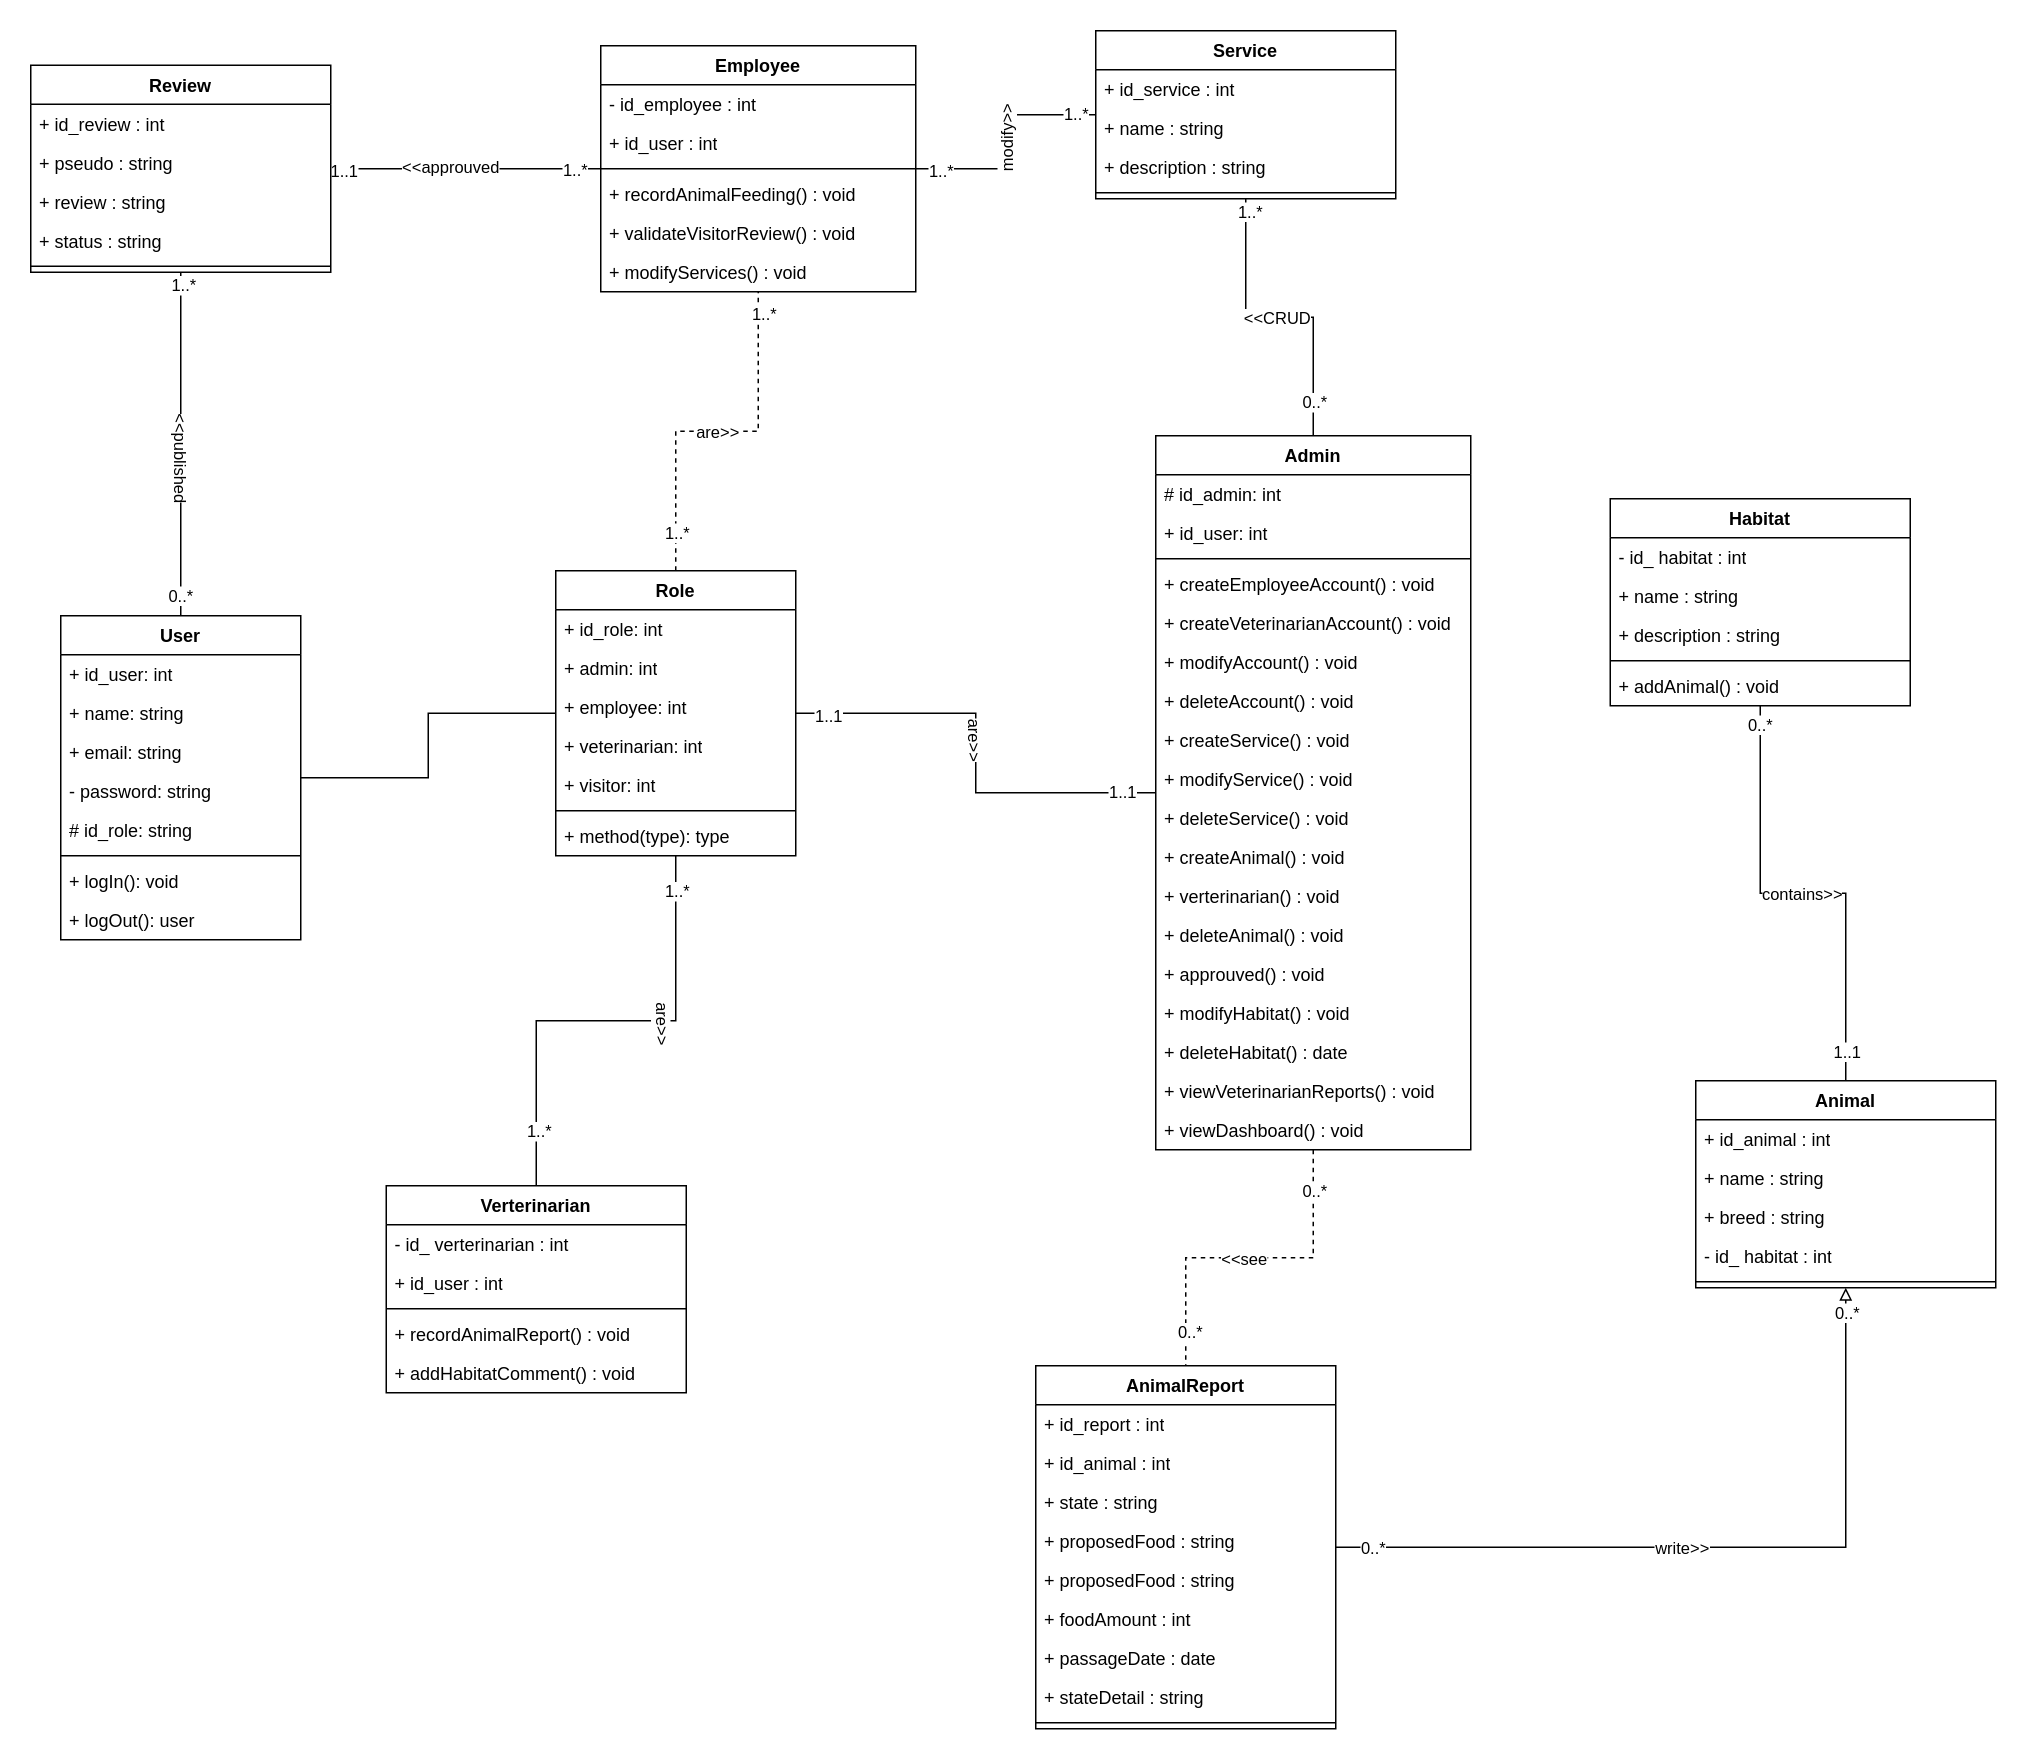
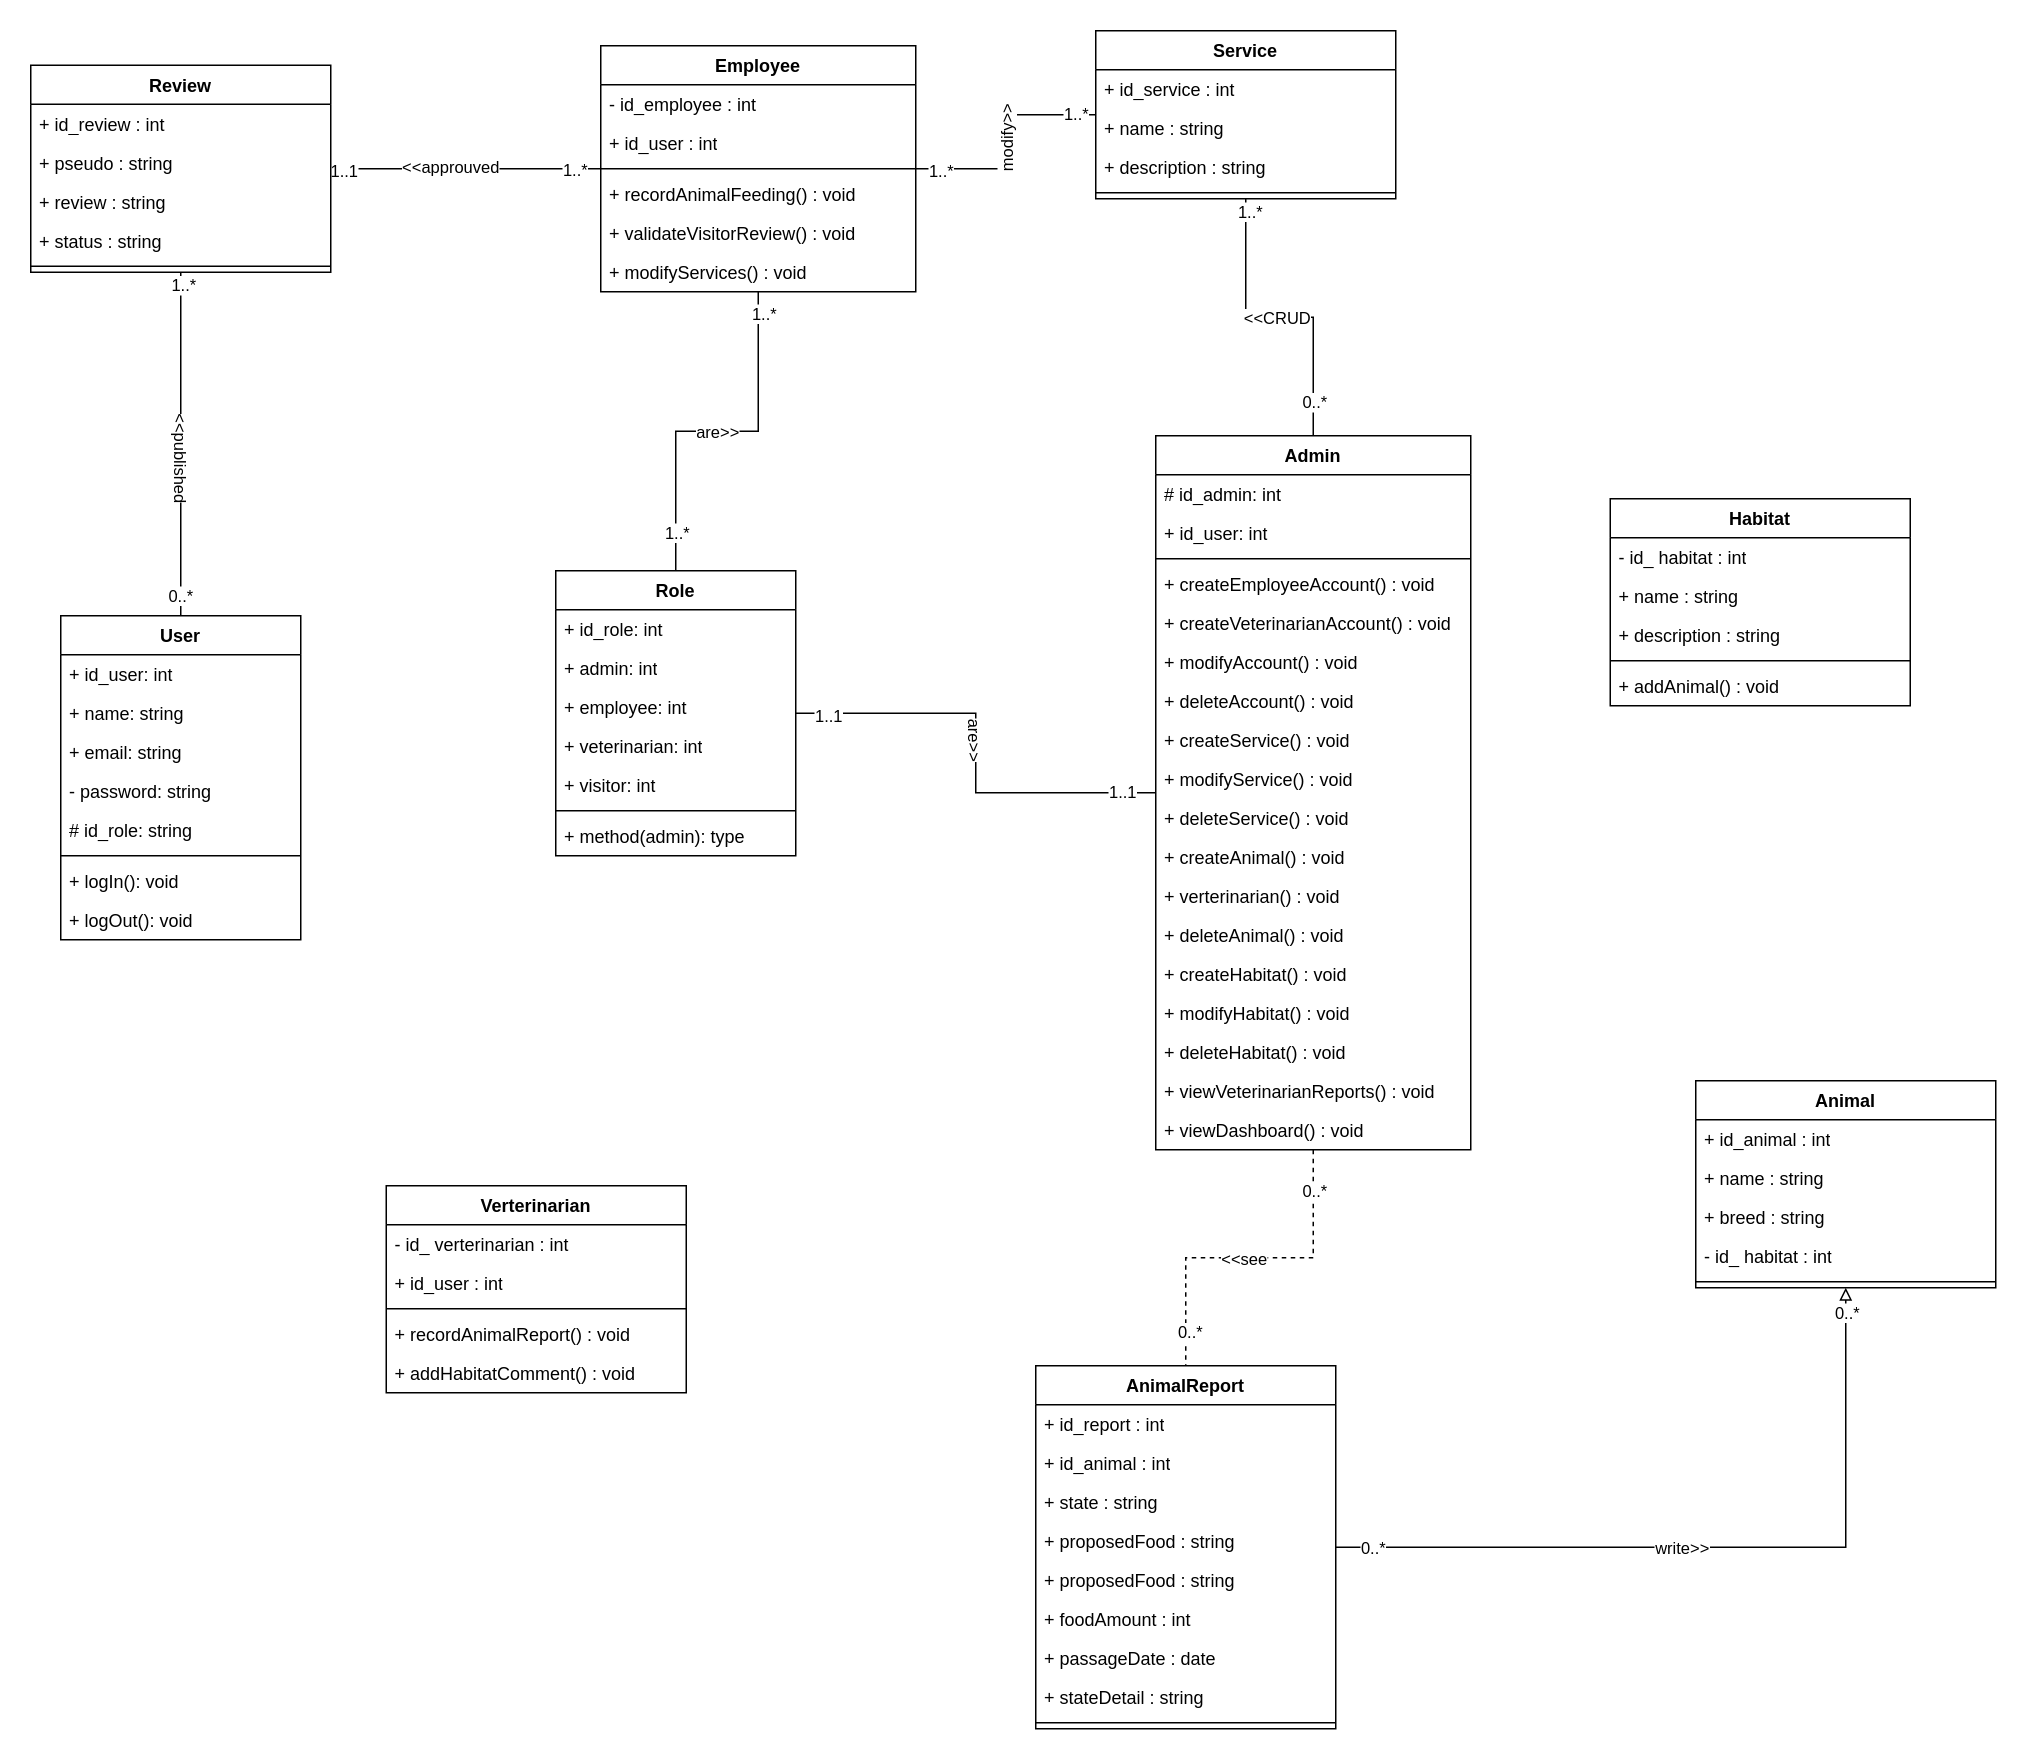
- <mxCell id="10" style="edgeStyle=orthogonalEdgeStyle;rounded=0;orthogonalLoop=1;jettySize=auto;html=1;endArrow=none;endFill=0;dashed=1;" parent="1" source="117" target="63" edge="1"><mxGeometry relative="1" as="geometry" /></mxCell>
+ <mxCell id="10" style="edgeStyle=orthogonalEdgeStyle;rounded=0;orthogonalLoop=1;jettySize=auto;html=1;endArrow=none;endFill=0;" parent="1" source="117" target="63" edge="1"><mxGeometry relative="1" as="geometry" /></mxCell>
- <mxCell id="18" style="edgeStyle=orthogonalEdgeStyle;rounded=0;orthogonalLoop=1;jettySize=auto;html=1;endArrow=none;endFill=0;" edge="1" parent="1" source="19" target="117"><mxGeometry relative="1" as="geometry" /></mxCell>
- <mxCell id="124" value="+ method(type): type" style="text;strokeColor=none;fillColor=none;align=left;verticalAlign=top;spacingLeft=4;spacingRight=4;overflow=hidden;rotatable=0;points=[[0,0.5],[1,0.5]];portConstraint=eastwest;whiteSpace=wrap;html=1;" parent="117" vertex="1"><mxGeometry y="164" width="160" height="26" as="geometry" /></mxCell>
+ <mxCell id="124" value="+ method(admin): type" style="text;strokeColor=none;fillColor=none;align=left;verticalAlign=top;spacingLeft=4;spacingRight=4;overflow=hidden;rotatable=0;points=[[0,0.5],[1,0.5]];portConstraint=eastwest;whiteSpace=wrap;html=1;" parent="117" vertex="1"><mxGeometry y="164" width="160" height="26" as="geometry" /></mxCell>
- <mxCell id="76" style="edgeStyle=orthogonalEdgeStyle;rounded=0;orthogonalLoop=1;jettySize=auto;html=1;endArrow=none;endFill=0;" parent="1" source="80" target="86" edge="1"><mxGeometry relative="1" as="geometry" /></mxCell>
- <mxCell id="77" value="0..*" style="edgeLabel;html=1;align=center;verticalAlign=middle;resizable=0;points=[];" parent="76" vertex="1" connectable="0"><mxGeometry x="-0.922" y="-1" relative="1" as="geometry"><mxPoint as="offset" /></mxGeometry></mxCell>
- <mxCell id="78" value="1..1" style="edgeLabel;html=1;align=center;verticalAlign=middle;resizable=0;points=[];" parent="76" vertex="1" connectable="0"><mxGeometry x="0.835" y="1" relative="1" as="geometry"><mxPoint x="-1" y="5" as="offset" /></mxGeometry></mxCell>
- <mxCell id="79" value="contains&amp;gt;&amp;gt;" style="edgeLabel;html=1;align=center;verticalAlign=middle;resizable=0;points=[];" parent="76" vertex="1" connectable="0"><mxGeometry x="-0.062" relative="1" as="geometry"><mxPoint x="8" as="offset" /></mxGeometry></mxCell>
- <mxCell id="27" value="+ logOut(): user" style="text;strokeColor=none;fillColor=none;align=left;verticalAlign=top;spacingLeft=4;spacingRight=4;overflow=hidden;rotatable=0;points=[[0,0.5],[1,0.5]];portConstraint=eastwest;whiteSpace=wrap;html=1;" parent="19" vertex="1"><mxGeometry y="190" width="160" height="26" as="geometry" /></mxCell>
+ <mxCell id="27" value="+ logOut(): void" style="text;strokeColor=none;fillColor=none;align=left;verticalAlign=top;spacingLeft=4;spacingRight=4;overflow=hidden;rotatable=0;points=[[0,0.5],[1,0.5]];portConstraint=eastwest;whiteSpace=wrap;html=1;" parent="19" vertex="1"><mxGeometry y="190" width="160" height="26" as="geometry" /></mxCell>
- <mxCell id="50" value="+&amp;nbsp;approuved() : void" style="text;strokeColor=none;fillColor=none;align=left;verticalAlign=top;spacingLeft=4;spacingRight=4;overflow=hidden;rotatable=0;points=[[0,0.5],[1,0.5]];portConstraint=eastwest;whiteSpace=wrap;html=1;" parent="36" vertex="1"><mxGeometry y="346" width="210" height="26" as="geometry" /></mxCell>
+ <mxCell id="50" value="+&amp;nbsp;createHabitat() : void" style="text;strokeColor=none;fillColor=none;align=left;verticalAlign=top;spacingLeft=4;spacingRight=4;overflow=hidden;rotatable=0;points=[[0,0.5],[1,0.5]];portConstraint=eastwest;whiteSpace=wrap;html=1;" parent="36" vertex="1"><mxGeometry y="346" width="210" height="26" as="geometry" /></mxCell>
- <mxCell id="6" style="edgeStyle=orthogonalEdgeStyle;rounded=0;orthogonalLoop=1;jettySize=auto;html=1;endArrow=none;endFill=0;" parent="1" source="117" target="70" edge="1"><mxGeometry relative="1" as="geometry" /></mxCell>
- <mxCell id="7" value="are&amp;gt;&amp;gt;" style="edgeLabel;html=1;align=center;verticalAlign=middle;resizable=0;points=[];rotation=90;" parent="6" vertex="1" connectable="0"><mxGeometry x="-0.244" y="1" relative="1" as="geometry"><mxPoint as="offset" /></mxGeometry></mxCell>
- <mxCell id="8" value="1..*" style="edgeLabel;html=1;align=center;verticalAlign=middle;resizable=0;points=[];" parent="6" vertex="1" connectable="0"><mxGeometry x="-0.851" relative="1" as="geometry"><mxPoint as="offset" /></mxGeometry></mxCell>
- <mxCell id="9" value="1..*" style="edgeLabel;html=1;align=center;verticalAlign=middle;resizable=0;points=[];" parent="6" vertex="1" connectable="0"><mxGeometry x="0.766" y="1" relative="1" as="geometry"><mxPoint as="offset" /></mxGeometry></mxCell>
- <mxCell id="52" value="+&amp;nbsp;deleteHabitat() : date" style="text;strokeColor=none;fillColor=none;align=left;verticalAlign=top;spacingLeft=4;spacingRight=4;overflow=hidden;rotatable=0;points=[[0,0.5],[1,0.5]];portConstraint=eastwest;whiteSpace=wrap;html=1;" parent="36" vertex="1"><mxGeometry y="398" width="210" height="26" as="geometry" /></mxCell>
+ <mxCell id="52" value="+&amp;nbsp;deleteHabitat() : void" style="text;strokeColor=none;fillColor=none;align=left;verticalAlign=top;spacingLeft=4;spacingRight=4;overflow=hidden;rotatable=0;points=[[0,0.5],[1,0.5]];portConstraint=eastwest;whiteSpace=wrap;html=1;" parent="36" vertex="1"><mxGeometry y="398" width="210" height="26" as="geometry" /></mxCell>
